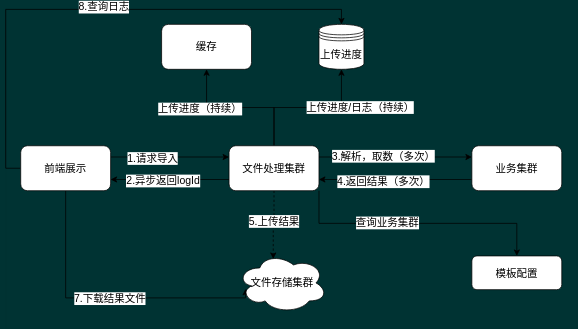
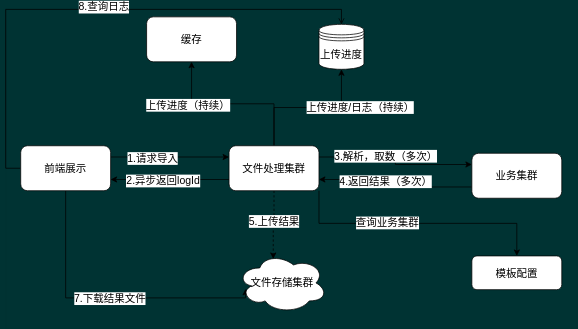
- <mxCell id="17" style="edgeStyle=orthogonalEdgeStyle;rounded=0;orthogonalLoop=1;jettySize=auto;html=1;exitX=0;exitY=0.5;exitDx=0;exitDy=0;entryX=0.5;entryY=0;entryDx=0;entryDy=0;fontSize=14;" parent="1" source="21" target="27" edge="1"><mxGeometry relative="1" as="geometry" /></mxCell>
+ <mxCell id="17" style="edgeStyle=orthogonalEdgeStyle;rounded=0;orthogonalLoop=1;jettySize=auto;html=1;exitX=0;exitY=0.5;exitDx=0;exitDy=0;entryX=0.5;entryY=0;entryDx=0;entryDy=0;fontSize=14;endArrow=open;" parent="1" source="21" target="27" edge="1"><mxGeometry relative="1" as="geometry" /></mxCell>
- <mxCell id="25" value="缓存" style="rounded=1;whiteSpace=wrap;html=1;fontSize=14;" parent="1" vertex="1"><mxGeometry x="208" y="20" width="120" height="60" as="geometry" /></mxCell>
+ <mxCell id="25" value="缓存" style="rounded=1;whiteSpace=wrap;html=1;fontSize=14;" parent="1" vertex="1"><mxGeometry x="188" y="10" width="120" height="60" as="geometry" /></mxCell>
- <mxCell id="24" value="业务集群" style="rounded=1;whiteSpace=wrap;html=1;fontSize=14;" parent="1" vertex="1"><mxGeometry x="622" y="182" width="120" height="60" as="geometry" /></mxCell>
+ <mxCell id="24" value="业务集群" style="rounded=1;whiteSpace=wrap;html=1;fontSize=14;" parent="1" vertex="1"><mxGeometry x="622" y="192" width="120" height="60" as="geometry" /></mxCell>
